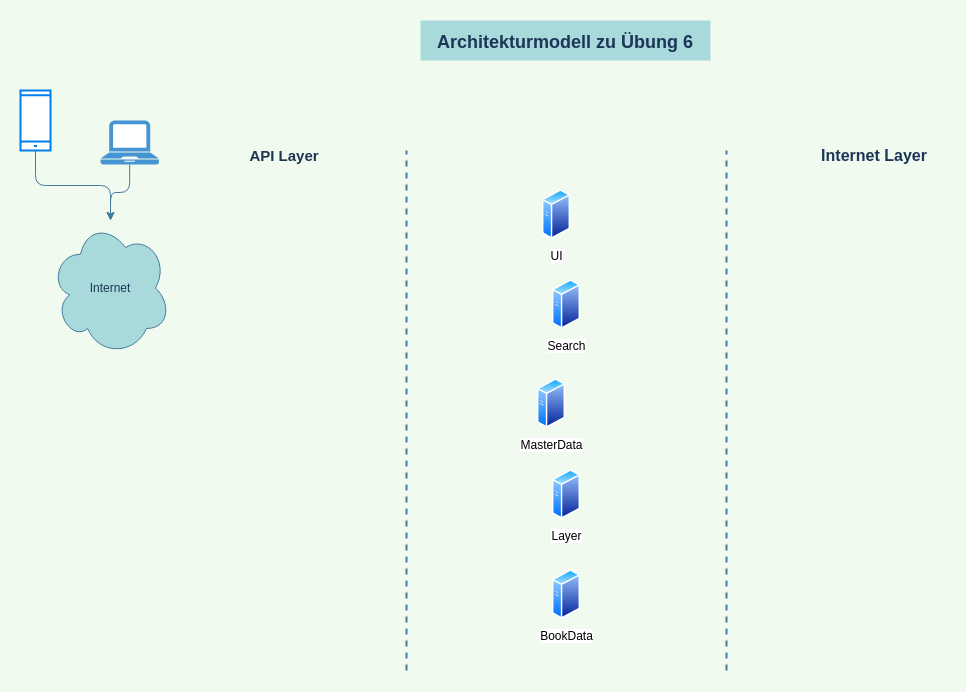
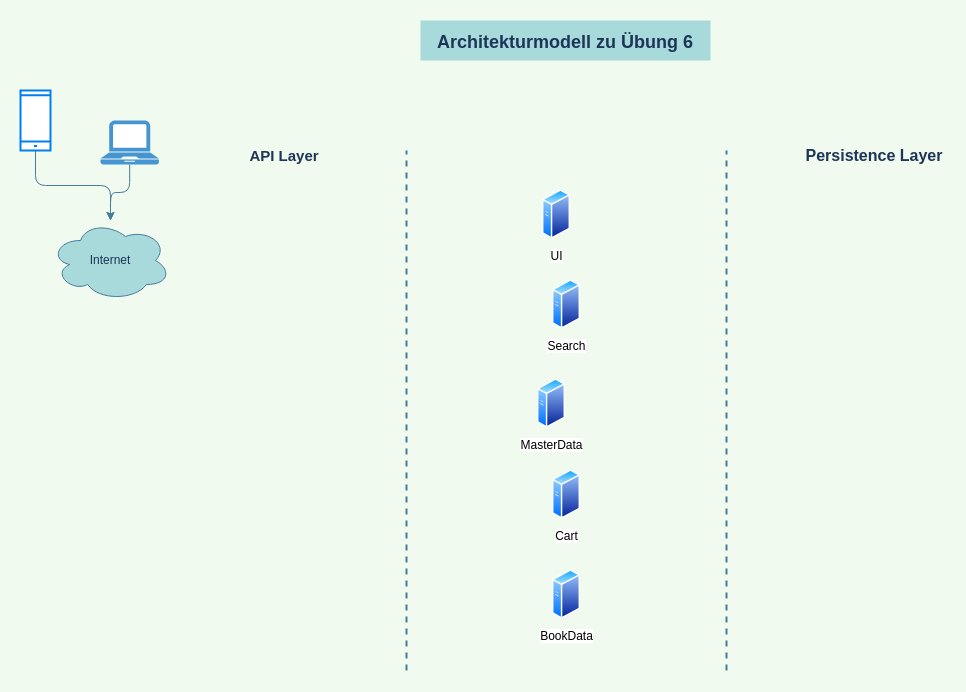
- <mxCell id="4" value="Internet Layer" style="text;html=1;strokeColor=none;fillColor=none;align=center;verticalAlign=middle;whiteSpace=wrap;rounded=0;fontStyle=1;fontColor=#1D3557;fontSize=16;" vertex="1" parent="1"><mxGeometry x="804" y="140" width="140" height="30" as="geometry" /></mxCell>
+ <mxCell id="4" value="Persistence Layer" style="text;html=1;strokeColor=none;fillColor=none;align=center;verticalAlign=middle;whiteSpace=wrap;rounded=0;fontStyle=1;fontColor=#1D3557;fontSize=16;" vertex="1" parent="1"><mxGeometry x="804" y="140" width="140" height="30" as="geometry" /></mxCell>
- <mxCell id="5" value="Internet" style="ellipse;shape=cloud;whiteSpace=wrap;html=1;fillColor=#A8DADC;strokeColor=#457B9D;fontColor=#1D3557;rounded=0;" vertex="1" parent="1"><mxGeometry x="50" y="220" width="120" height="135" as="geometry" /></mxCell>
+ <mxCell id="5" value="Internet" style="ellipse;shape=cloud;whiteSpace=wrap;html=1;fillColor=#A8DADC;strokeColor=#457B9D;fontColor=#1D3557;rounded=0;" vertex="1" parent="1"><mxGeometry x="50" y="220" width="120" height="80" as="geometry" /></mxCell>
- <mxCell id="15" value="Layer" style="aspect=fixed;perimeter=ellipsePerimeter;html=1;align=center;shadow=0;dashed=0;spacingTop=3;image;image=img/lib/active_directory/generic_server.svg;" vertex="1" parent="1"><mxGeometry x="552" y="469" width="28.0" height="50" as="geometry" /></mxCell>
+ <mxCell id="15" value="Cart" style="aspect=fixed;perimeter=ellipsePerimeter;html=1;align=center;shadow=0;dashed=0;spacingTop=3;image;image=img/lib/active_directory/generic_server.svg;" vertex="1" parent="1"><mxGeometry x="552" y="469" width="28.0" height="50" as="geometry" /></mxCell>
